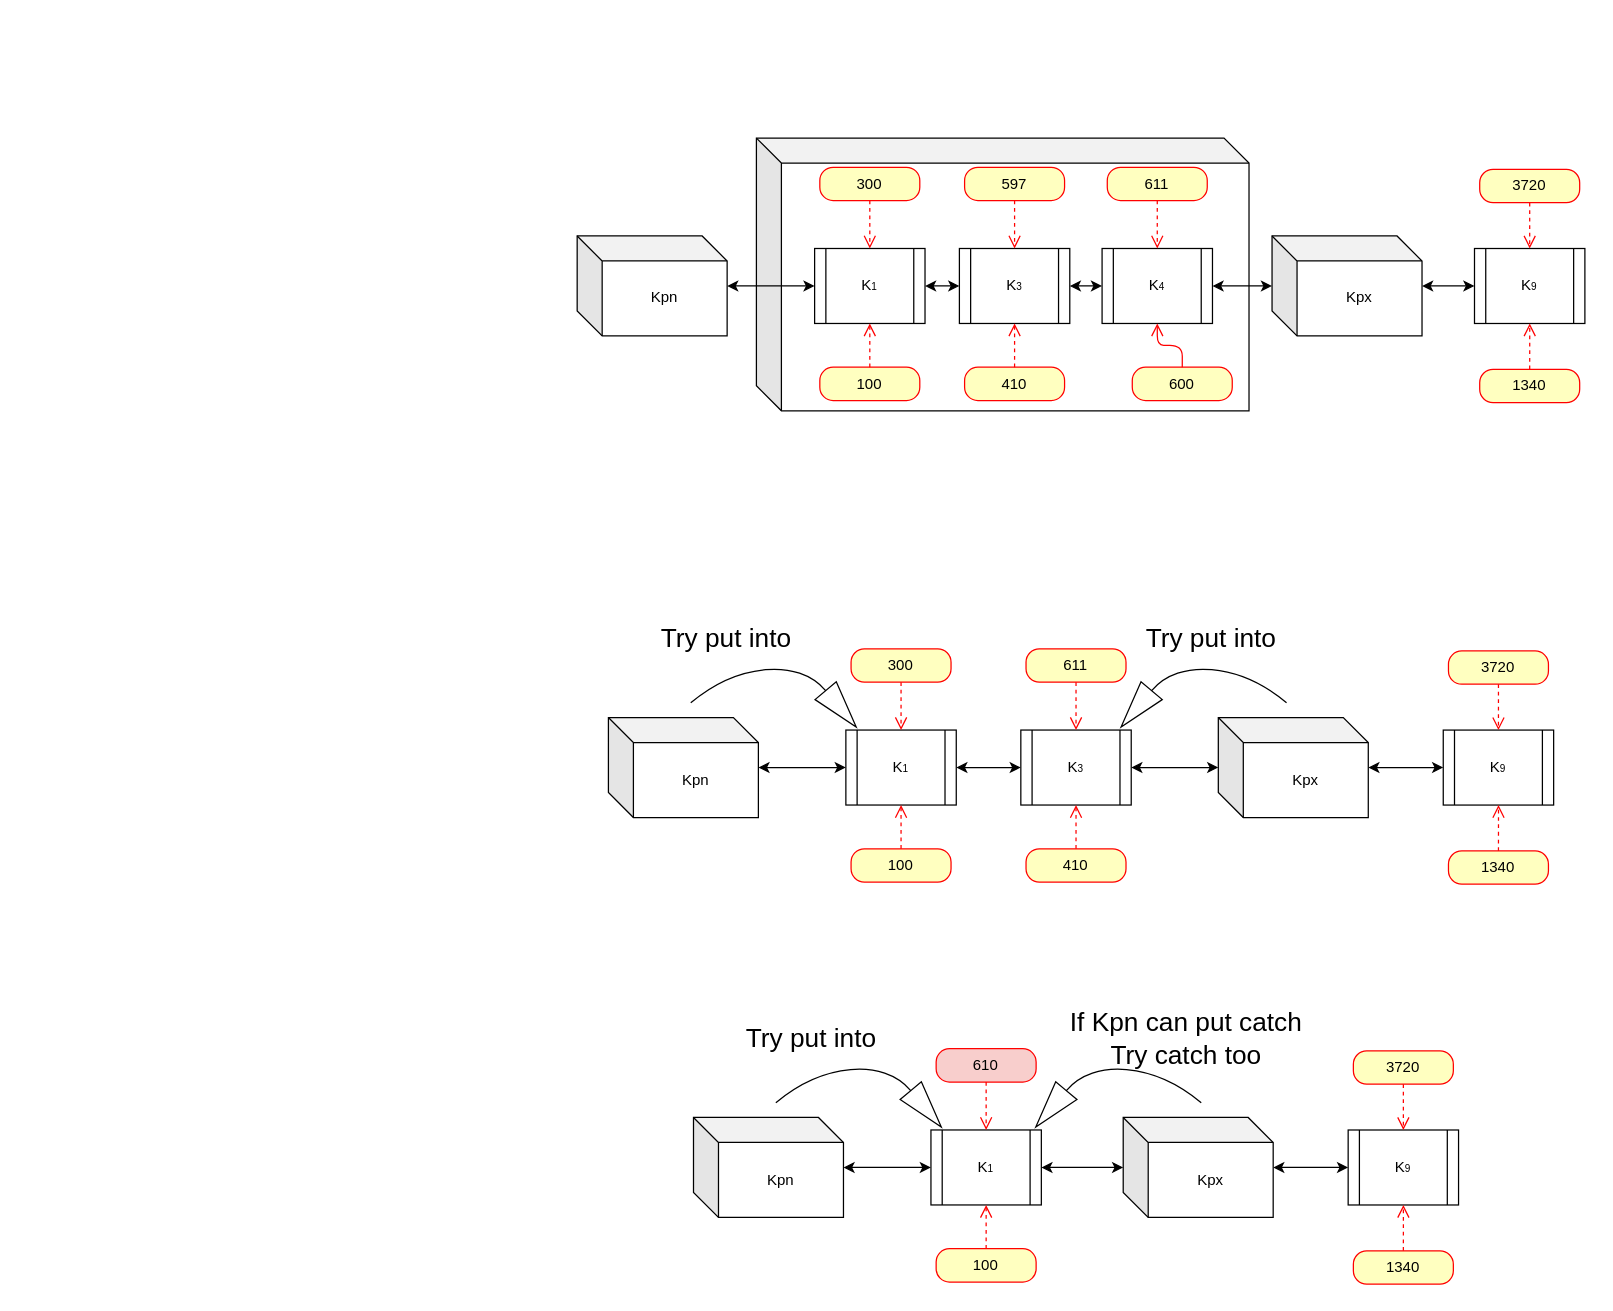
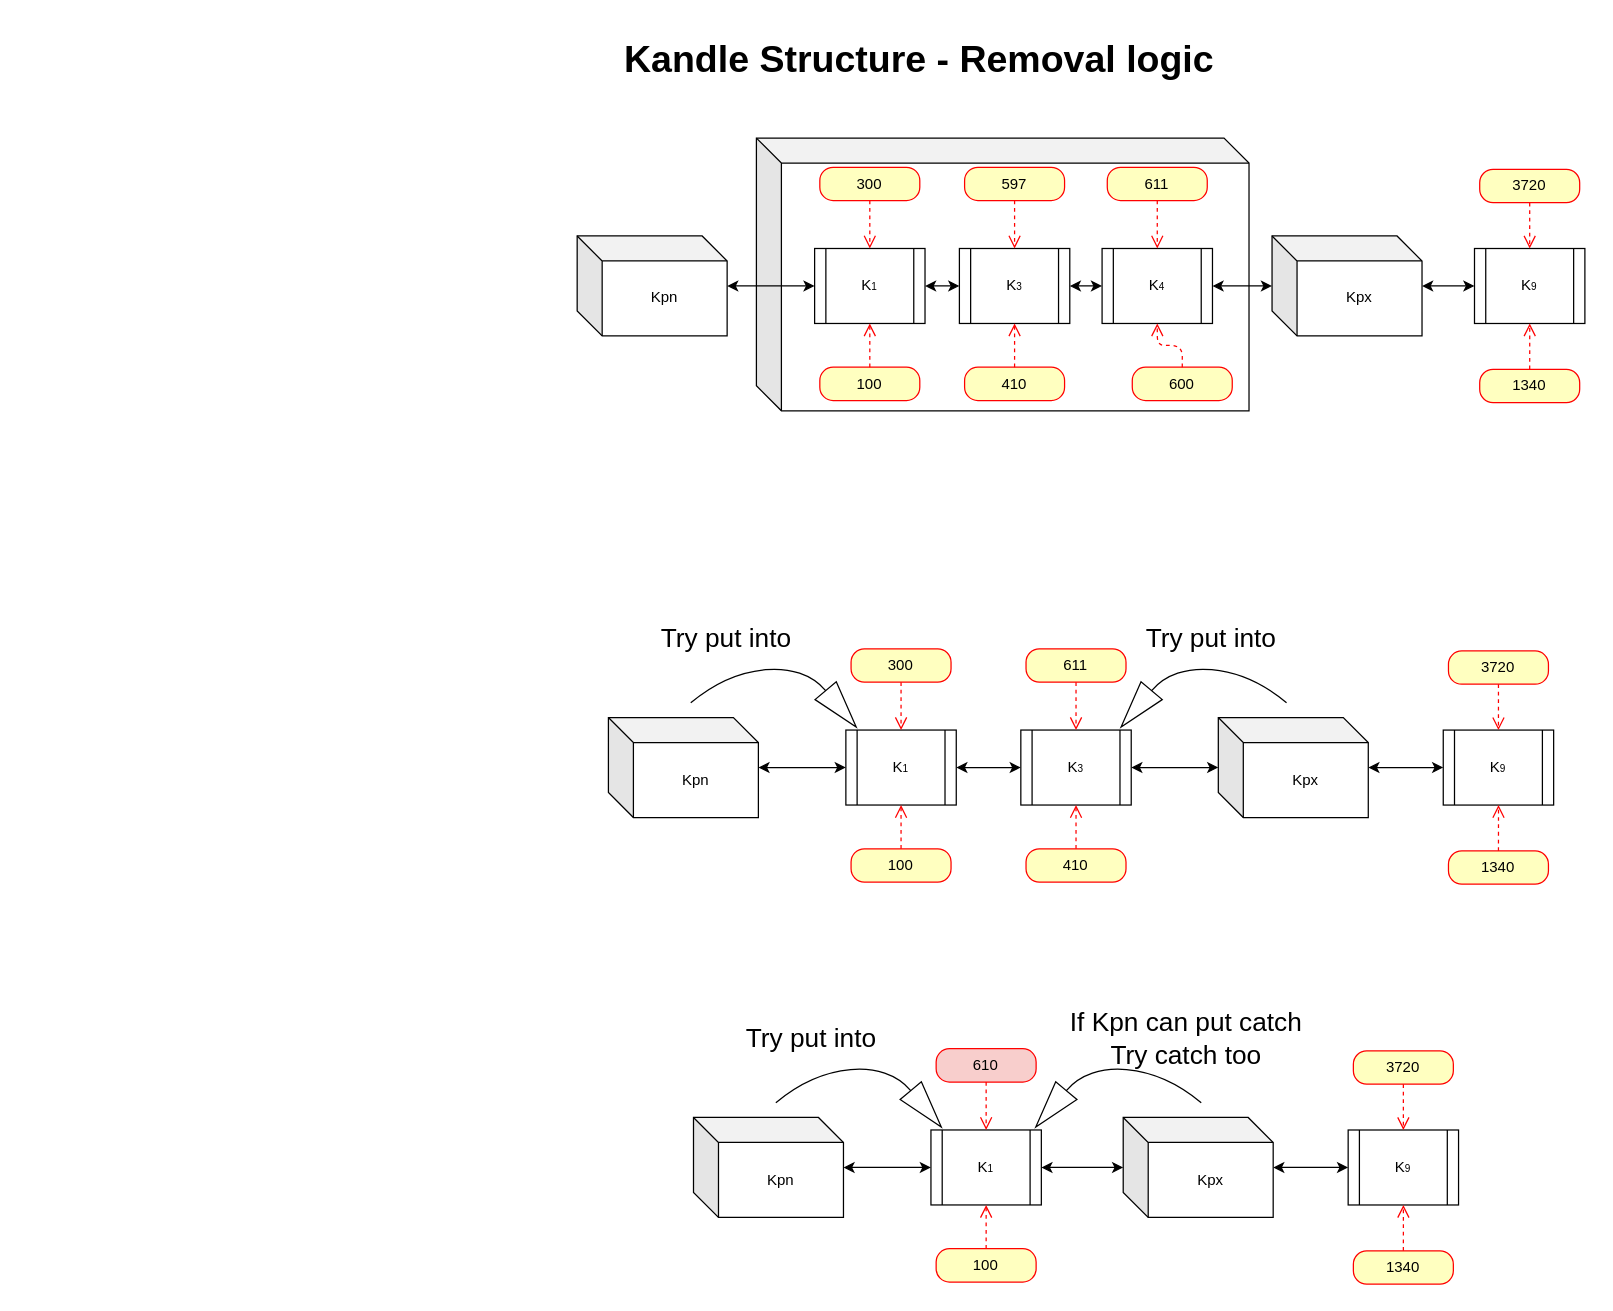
+ <mxCell id="75" value="&lt;h1&gt;Kandle Structure - Removal logic&lt;/h1&gt;" style="text;html=1;strokeColor=none;fillColor=none;spacing=5;spacingTop=-20;whiteSpace=wrap;overflow=hidden;rounded=0;fontSize=15;" vertex="1" parent="1"><mxGeometry x="494" y="20" width="490" height="50" as="geometry" /></mxCell>
- <mxCell id="27" value="" style="edgeStyle=orthogonalEdgeStyle;html=1;verticalAlign=bottom;endArrow=open;endSize=8;strokeColor=#ff0000;dashed=0;exitX=0.5;exitY=0;exitDx=0;exitDy=0;entryX=0.5;entryY=1;entryDx=0;entryDy=0;" parent="1" source="25" target="23" edge="1"><mxGeometry relative="1" as="geometry"><mxPoint x="925.01" y="263.33" as="targetPoint" /><mxPoint x="1303.01" y="33.33" as="sourcePoint" /></mxGeometry></mxCell>
+ <mxCell id="27" value="" style="edgeStyle=orthogonalEdgeStyle;html=1;verticalAlign=bottom;endArrow=open;endSize=8;strokeColor=#ff0000;dashed=1;exitX=0.5;exitY=0;exitDx=0;exitDy=0;entryX=0.5;entryY=1;entryDx=0;entryDy=0;" parent="1" source="25" target="23" edge="1"><mxGeometry relative="1" as="geometry"><mxPoint x="925.01" y="263.33" as="targetPoint" /><mxPoint x="1303.01" y="33.33" as="sourcePoint" /></mxGeometry></mxCell>
